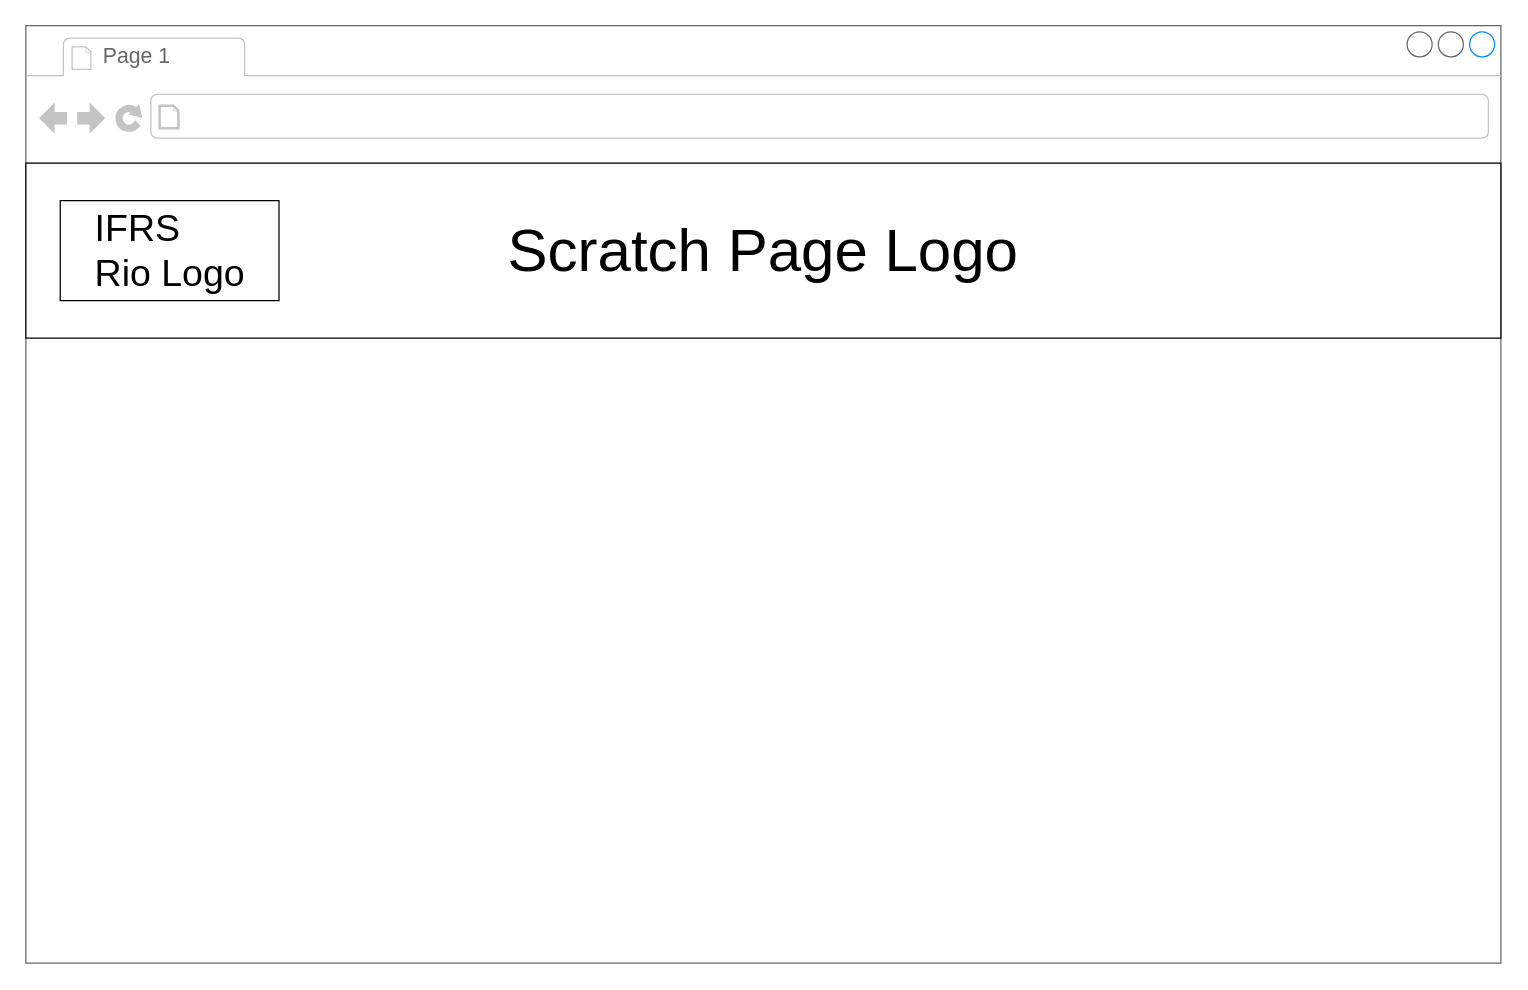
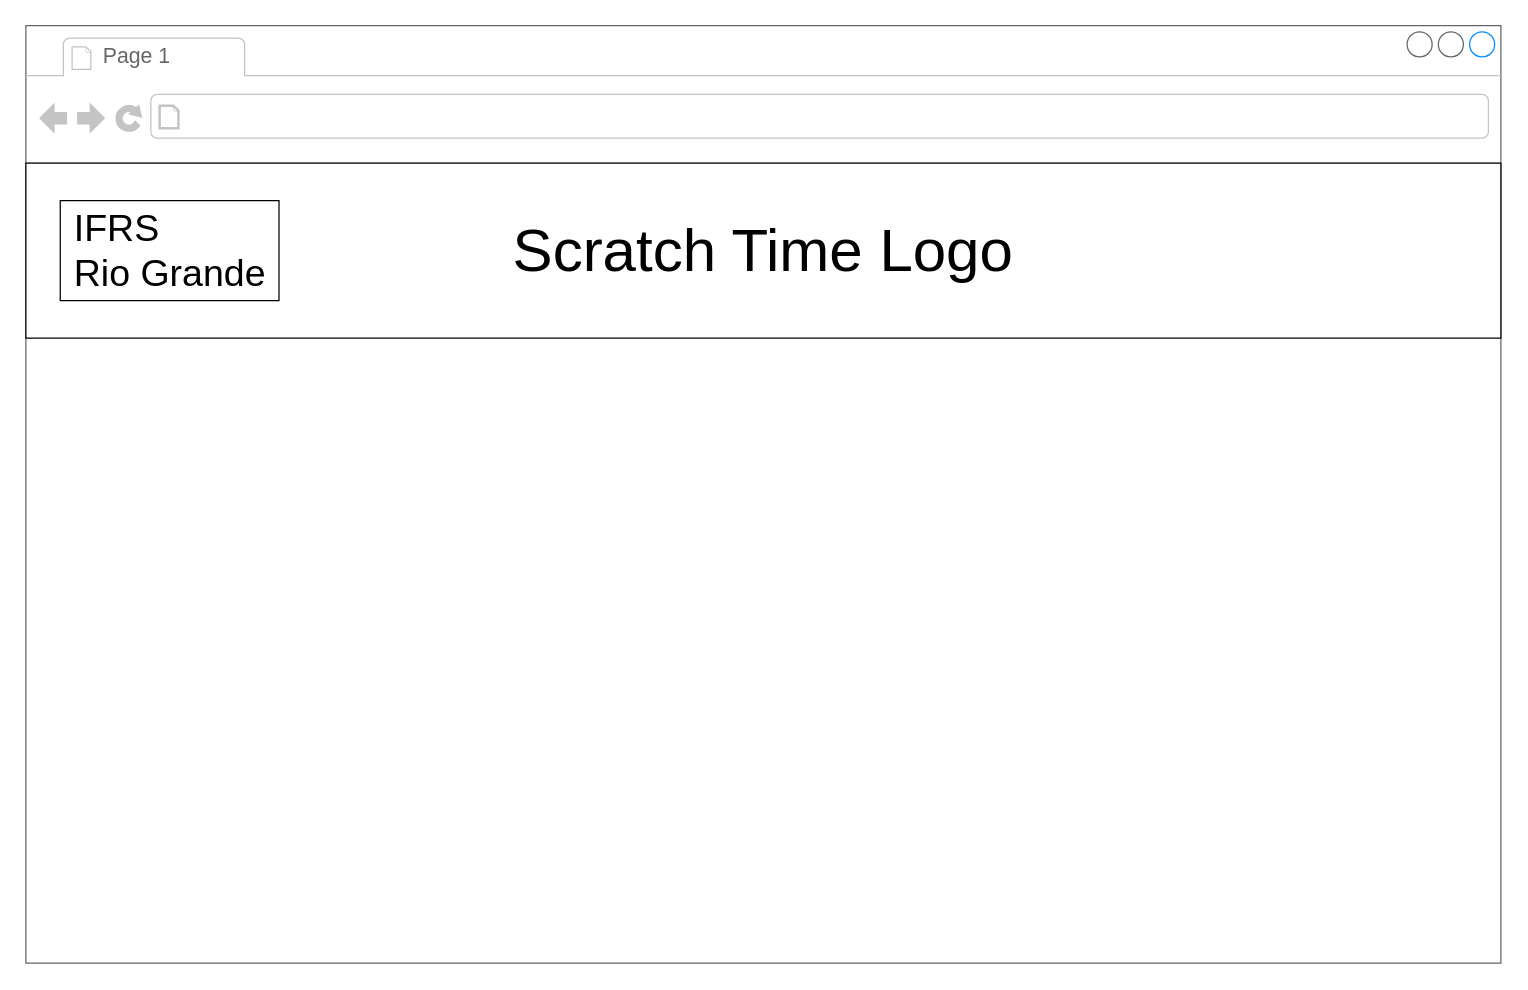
- <mxCell id="6" value="&lt;div style=&quot;text-align: left&quot;&gt;&lt;span style=&quot;font-size: 30px&quot;&gt;IFRS&lt;/span&gt;&lt;/div&gt;&lt;font style=&quot;font-size: 30px&quot;&gt;&lt;div style=&quot;text-align: left&quot;&gt;&lt;span&gt;Rio Logo&lt;/span&gt;&lt;/div&gt;&lt;/font&gt;" style="text;html=1;fillColor=none;align=center;verticalAlign=middle;whiteSpace=wrap;rounded=0;strokeColor=#000000;" parent="2" vertex="1"><mxGeometry x="27.5" y="140" width="175" height="80" as="geometry" /></mxCell>
+ <mxCell id="6" value="&lt;div style=&quot;text-align: left&quot;&gt;&lt;span style=&quot;font-size: 30px&quot;&gt;IFRS&lt;/span&gt;&lt;/div&gt;&lt;font style=&quot;font-size: 30px&quot;&gt;&lt;div style=&quot;text-align: left&quot;&gt;&lt;span&gt;Rio Grande&lt;/span&gt;&lt;/div&gt;&lt;/font&gt;" style="text;html=1;fillColor=none;align=center;verticalAlign=middle;whiteSpace=wrap;rounded=0;strokeColor=#000000;" parent="2" vertex="1"><mxGeometry x="27.5" y="140" width="175" height="80" as="geometry" /></mxCell>
- <mxCell id="5" value="&lt;font style=&quot;font-size: 48px&quot;&gt;Scratch Page Logo&lt;/font&gt;" style="text;html=1;strokeColor=none;fillColor=none;align=center;verticalAlign=middle;whiteSpace=wrap;rounded=0;" parent="2" vertex="1"><mxGeometry x="380" y="150" width="420" height="60" as="geometry" /></mxCell>
+ <mxCell id="5" value="&lt;font style=&quot;font-size: 48px&quot;&gt;Scratch Time Logo&lt;/font&gt;" style="text;html=1;strokeColor=none;fillColor=none;align=center;verticalAlign=middle;whiteSpace=wrap;rounded=0;" parent="2" vertex="1"><mxGeometry x="380" y="150" width="420" height="60" as="geometry" /></mxCell>
